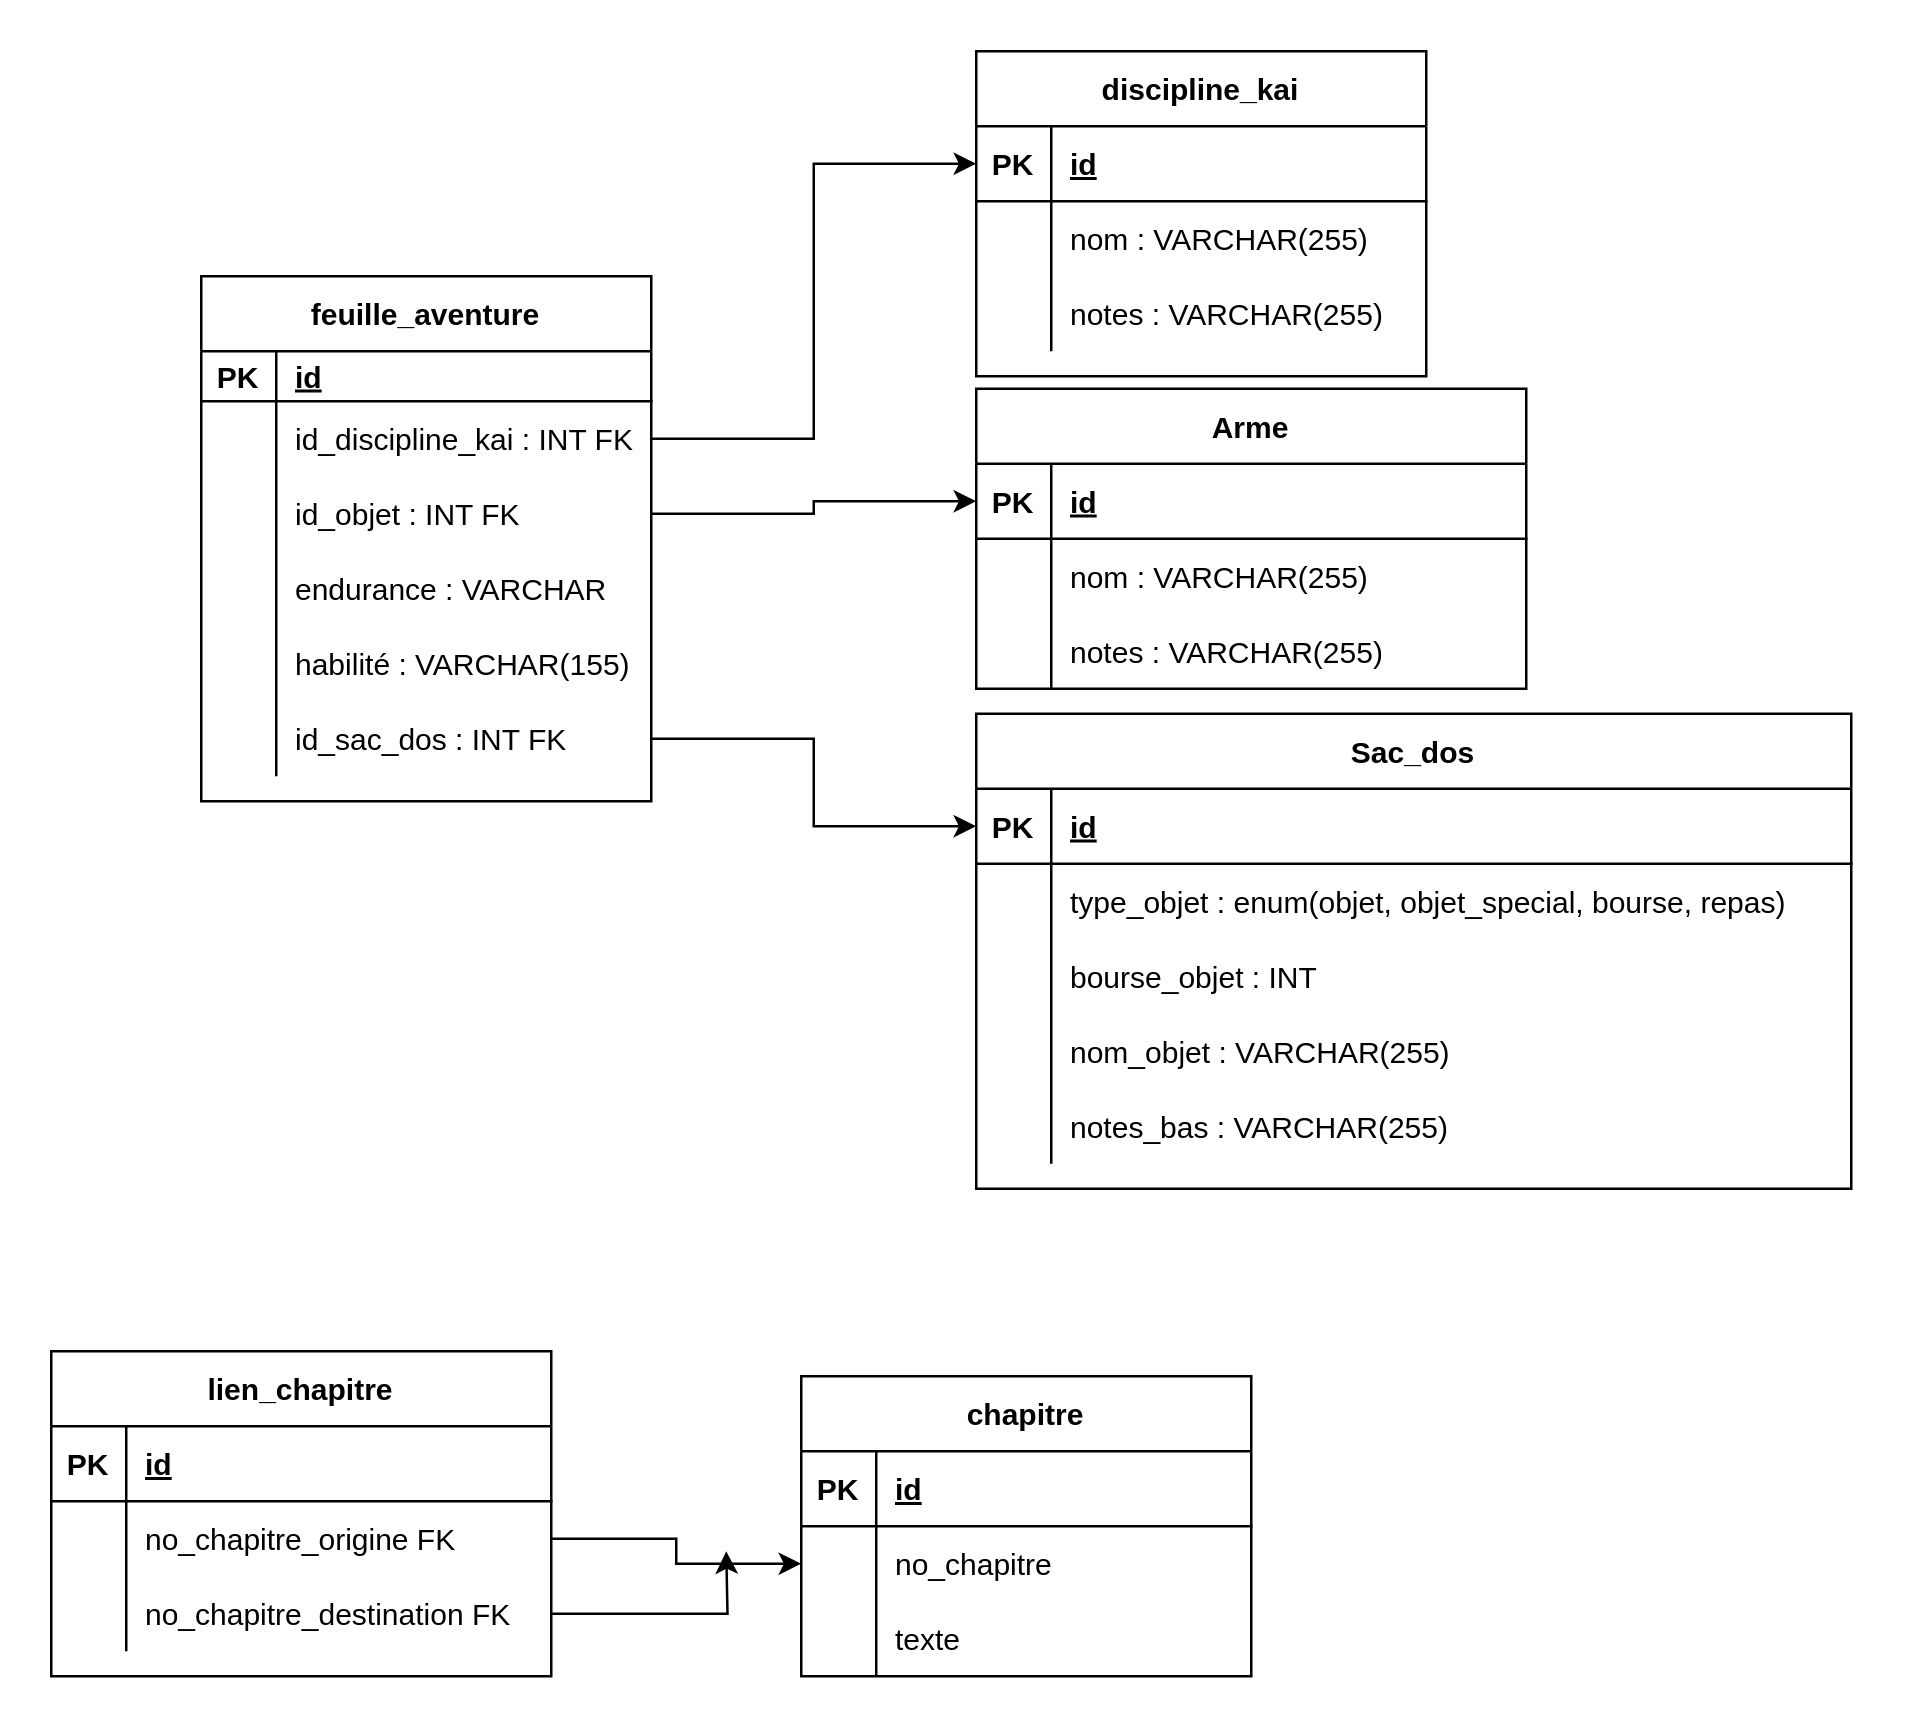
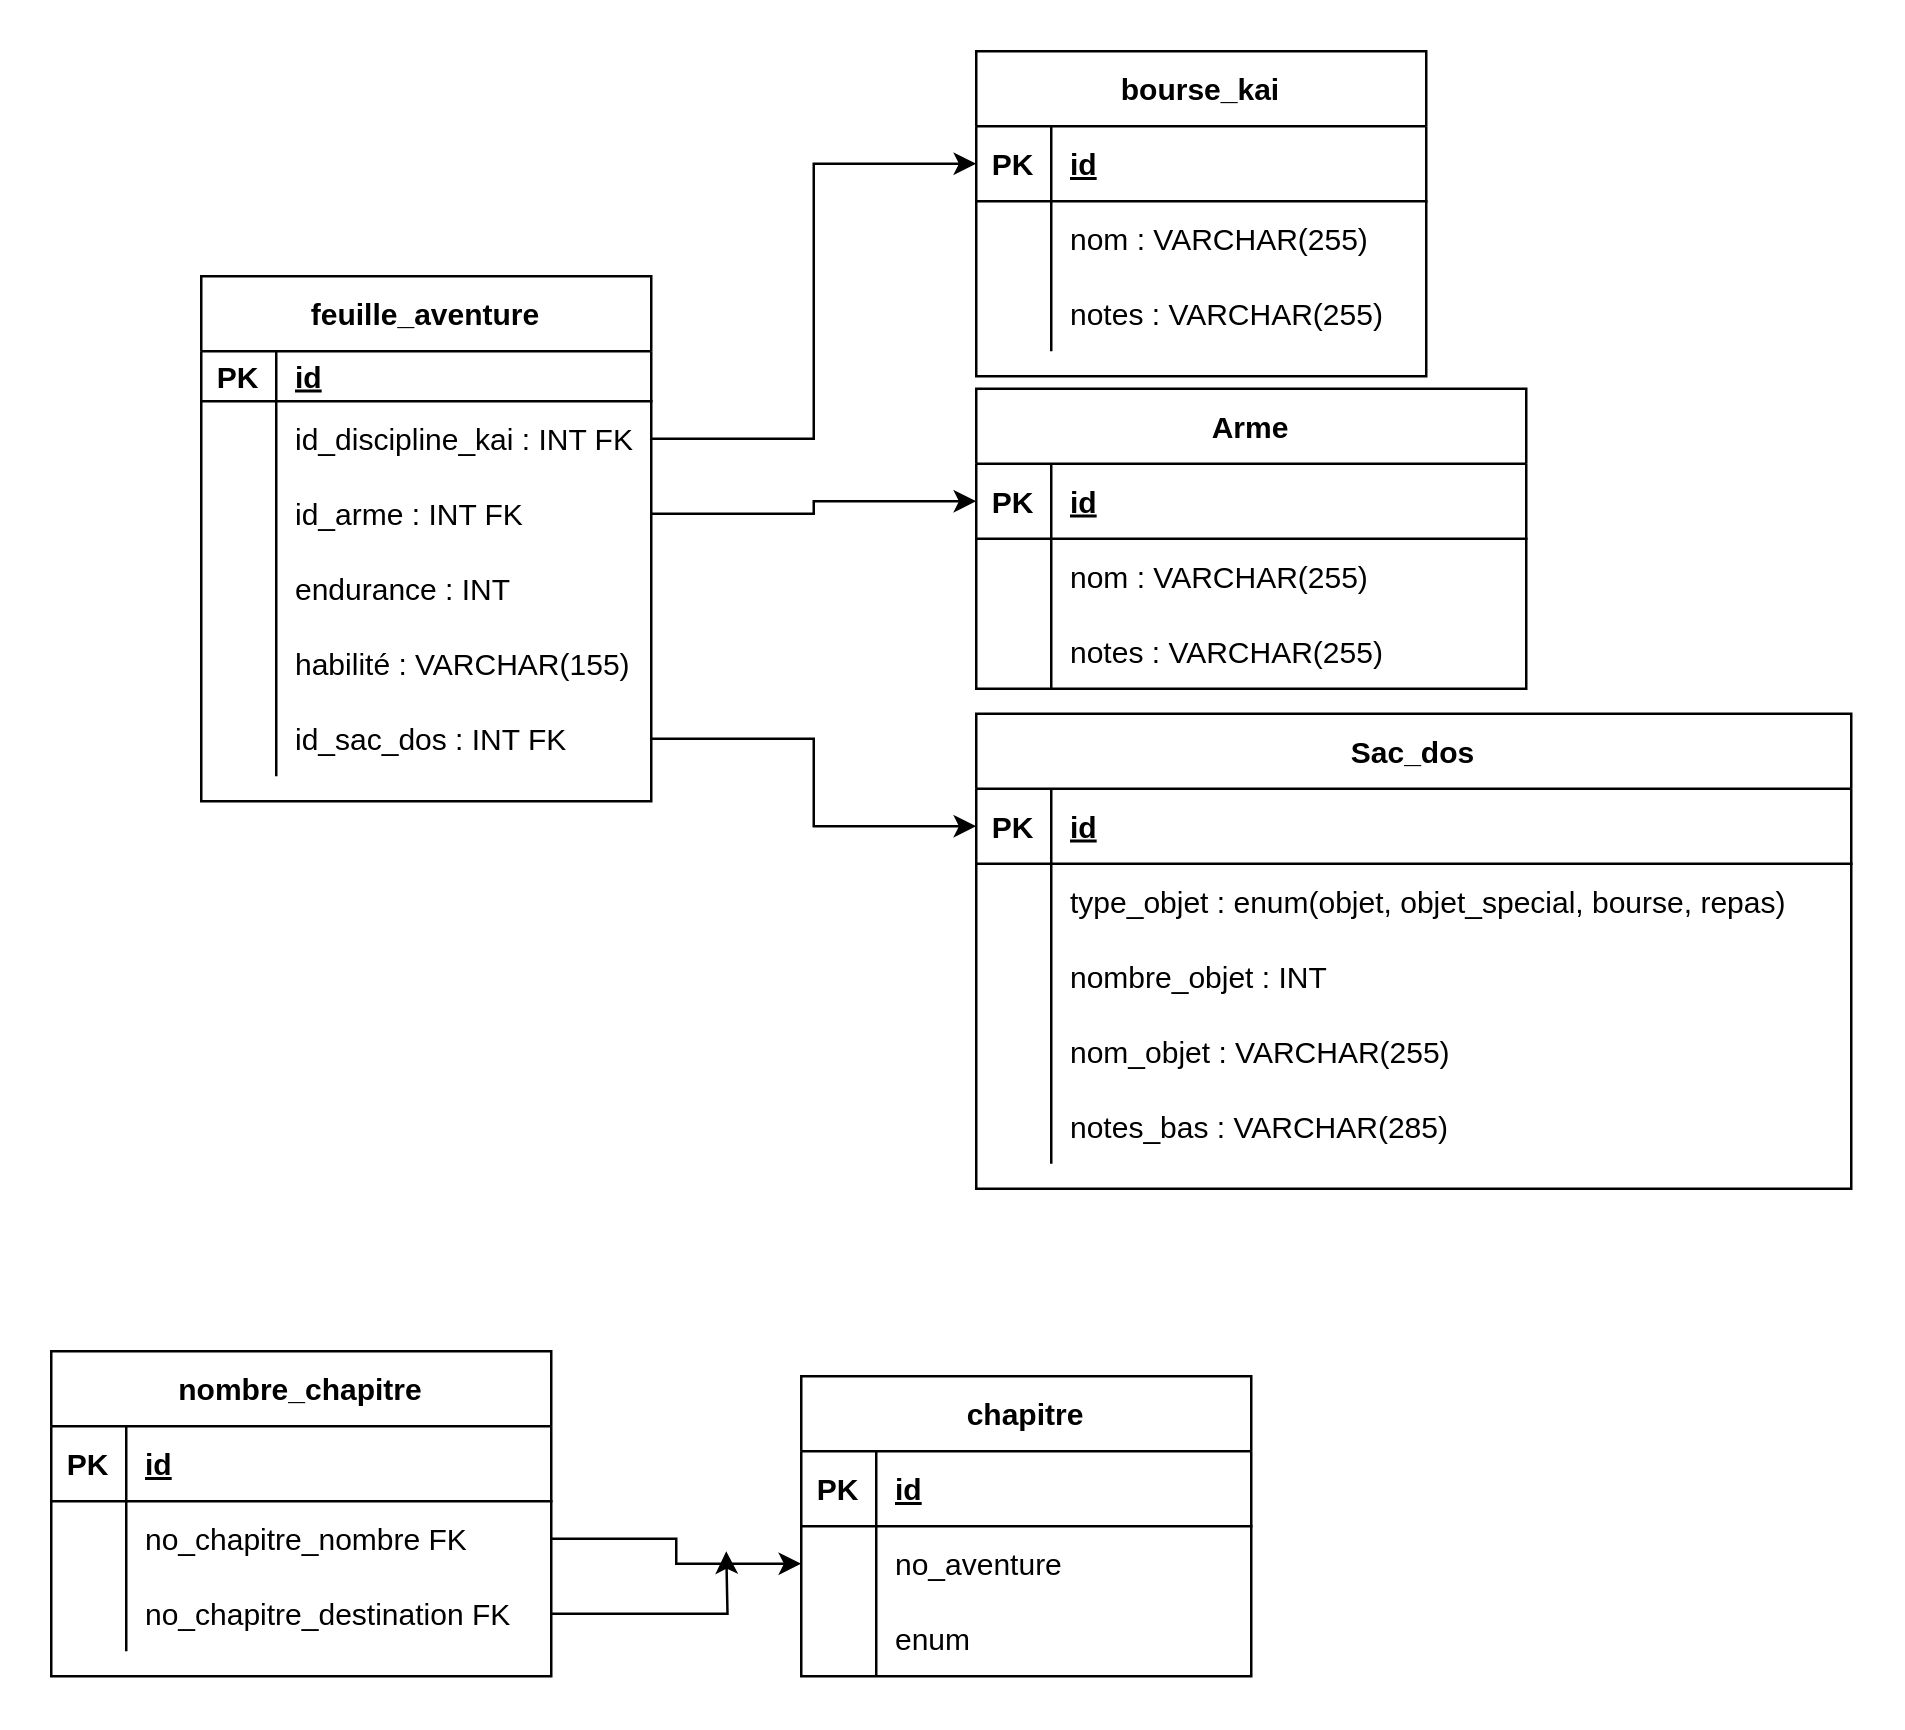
- <mxCell id="51" value="discipline_kai" style="shape=table;startSize=30;container=1;collapsible=1;childLayout=tableLayout;fixedRows=1;rowLines=0;fontStyle=1;align=center;resizeLast=1;" parent="1" vertex="1"><mxGeometry x="390" y="20" width="180" height="130" as="geometry" /></mxCell>
+ <mxCell id="51" value="bourse_kai" style="shape=table;startSize=30;container=1;collapsible=1;childLayout=tableLayout;fixedRows=1;rowLines=0;fontStyle=1;align=center;resizeLast=1;" parent="1" vertex="1"><mxGeometry x="390" y="20" width="180" height="130" as="geometry" /></mxCell>
- <mxCell id="11" value="id_objet : INT FK" style="shape=partialRectangle;connectable=0;fillColor=none;top=0;left=0;bottom=0;right=0;align=left;spacingLeft=6;overflow=hidden;" parent="9" vertex="1"><mxGeometry x="30" width="150" height="30" as="geometry"><mxRectangle width="150" height="30" as="alternateBounds" /></mxGeometry></mxCell>
+ <mxCell id="11" value="id_arme : INT FK" style="shape=partialRectangle;connectable=0;fillColor=none;top=0;left=0;bottom=0;right=0;align=left;spacingLeft=6;overflow=hidden;" parent="9" vertex="1"><mxGeometry x="30" width="150" height="30" as="geometry"><mxRectangle width="150" height="30" as="alternateBounds" /></mxGeometry></mxCell>
- <mxCell id="14" value="endurance : VARCHAR" style="shape=partialRectangle;connectable=0;fillColor=none;top=0;left=0;bottom=0;right=0;align=left;spacingLeft=6;overflow=hidden;" parent="12" vertex="1"><mxGeometry x="30" width="150" height="30" as="geometry"><mxRectangle width="150" height="30" as="alternateBounds" /></mxGeometry></mxCell>
+ <mxCell id="14" value="endurance : INT" style="shape=partialRectangle;connectable=0;fillColor=none;top=0;left=0;bottom=0;right=0;align=left;spacingLeft=6;overflow=hidden;" parent="12" vertex="1"><mxGeometry x="30" width="150" height="30" as="geometry"><mxRectangle width="150" height="30" as="alternateBounds" /></mxGeometry></mxCell>
- <mxCell id="70" value="bourse_objet : INT" style="shape=partialRectangle;connectable=0;fillColor=none;top=0;left=0;bottom=0;right=0;align=left;spacingLeft=6;overflow=hidden;" parent="68" vertex="1"><mxGeometry x="30" width="320" height="30" as="geometry"><mxRectangle width="320" height="30" as="alternateBounds" /></mxGeometry></mxCell>
+ <mxCell id="70" value="nombre_objet : INT" style="shape=partialRectangle;connectable=0;fillColor=none;top=0;left=0;bottom=0;right=0;align=left;spacingLeft=6;overflow=hidden;" parent="68" vertex="1"><mxGeometry x="30" width="320" height="30" as="geometry"><mxRectangle width="320" height="30" as="alternateBounds" /></mxGeometry></mxCell>
- <mxCell id="76" value="notes_bas : VARCHAR(255)" style="shape=partialRectangle;connectable=0;fillColor=none;top=0;left=0;bottom=0;right=0;align=left;spacingLeft=6;overflow=hidden;" parent="74" vertex="1"><mxGeometry x="30" width="320" height="30" as="geometry"><mxRectangle width="320" height="30" as="alternateBounds" /></mxGeometry></mxCell>
+ <mxCell id="76" value="notes_bas : VARCHAR(285)" style="shape=partialRectangle;connectable=0;fillColor=none;top=0;left=0;bottom=0;right=0;align=left;spacingLeft=6;overflow=hidden;" parent="74" vertex="1"><mxGeometry x="30" width="320" height="30" as="geometry"><mxRectangle width="320" height="30" as="alternateBounds" /></mxGeometry></mxCell>
- <mxCell id="41" value="lien_chapitre" style="shape=table;startSize=30;container=1;collapsible=1;childLayout=tableLayout;fixedRows=1;rowLines=0;fontStyle=1;align=center;resizeLast=1;" parent="1" vertex="1"><mxGeometry x="20" y="540" width="200" height="130" as="geometry" /></mxCell>
+ <mxCell id="41" value="nombre_chapitre" style="shape=table;startSize=30;container=1;collapsible=1;childLayout=tableLayout;fixedRows=1;rowLines=0;fontStyle=1;align=center;resizeLast=1;" parent="1" vertex="1"><mxGeometry x="20" y="540" width="200" height="130" as="geometry" /></mxCell>
- <mxCell id="47" value="no_chapitre_origine FK" style="shape=partialRectangle;connectable=0;fillColor=none;top=0;left=0;bottom=0;right=0;align=left;spacingLeft=6;overflow=hidden;" parent="45" vertex="1"><mxGeometry x="30" width="170" height="30" as="geometry"><mxRectangle width="170" height="30" as="alternateBounds" /></mxGeometry></mxCell>
+ <mxCell id="47" value="no_chapitre_nombre FK" style="shape=partialRectangle;connectable=0;fillColor=none;top=0;left=0;bottom=0;right=0;align=left;spacingLeft=6;overflow=hidden;" parent="45" vertex="1"><mxGeometry x="30" width="170" height="30" as="geometry"><mxRectangle width="170" height="30" as="alternateBounds" /></mxGeometry></mxCell>
- <mxCell id="37" value="no_chapitre" style="shape=partialRectangle;connectable=0;fillColor=none;top=0;left=0;bottom=0;right=0;align=left;spacingLeft=6;overflow=hidden;" parent="35" vertex="1"><mxGeometry x="30" width="150" height="30" as="geometry"><mxRectangle width="150" height="30" as="alternateBounds" /></mxGeometry></mxCell>
+ <mxCell id="37" value="no_aventure" style="shape=partialRectangle;connectable=0;fillColor=none;top=0;left=0;bottom=0;right=0;align=left;spacingLeft=6;overflow=hidden;" parent="35" vertex="1"><mxGeometry x="30" width="150" height="30" as="geometry"><mxRectangle width="150" height="30" as="alternateBounds" /></mxGeometry></mxCell>
- <mxCell id="40" value="texte" style="shape=partialRectangle;connectable=0;fillColor=none;top=0;left=0;bottom=0;right=0;align=left;spacingLeft=6;overflow=hidden;" parent="38" vertex="1"><mxGeometry x="30" width="150" height="30" as="geometry"><mxRectangle width="150" height="30" as="alternateBounds" /></mxGeometry></mxCell>
+ <mxCell id="40" value="enum" style="shape=partialRectangle;connectable=0;fillColor=none;top=0;left=0;bottom=0;right=0;align=left;spacingLeft=6;overflow=hidden;" parent="38" vertex="1"><mxGeometry x="30" width="150" height="30" as="geometry"><mxRectangle width="150" height="30" as="alternateBounds" /></mxGeometry></mxCell>
